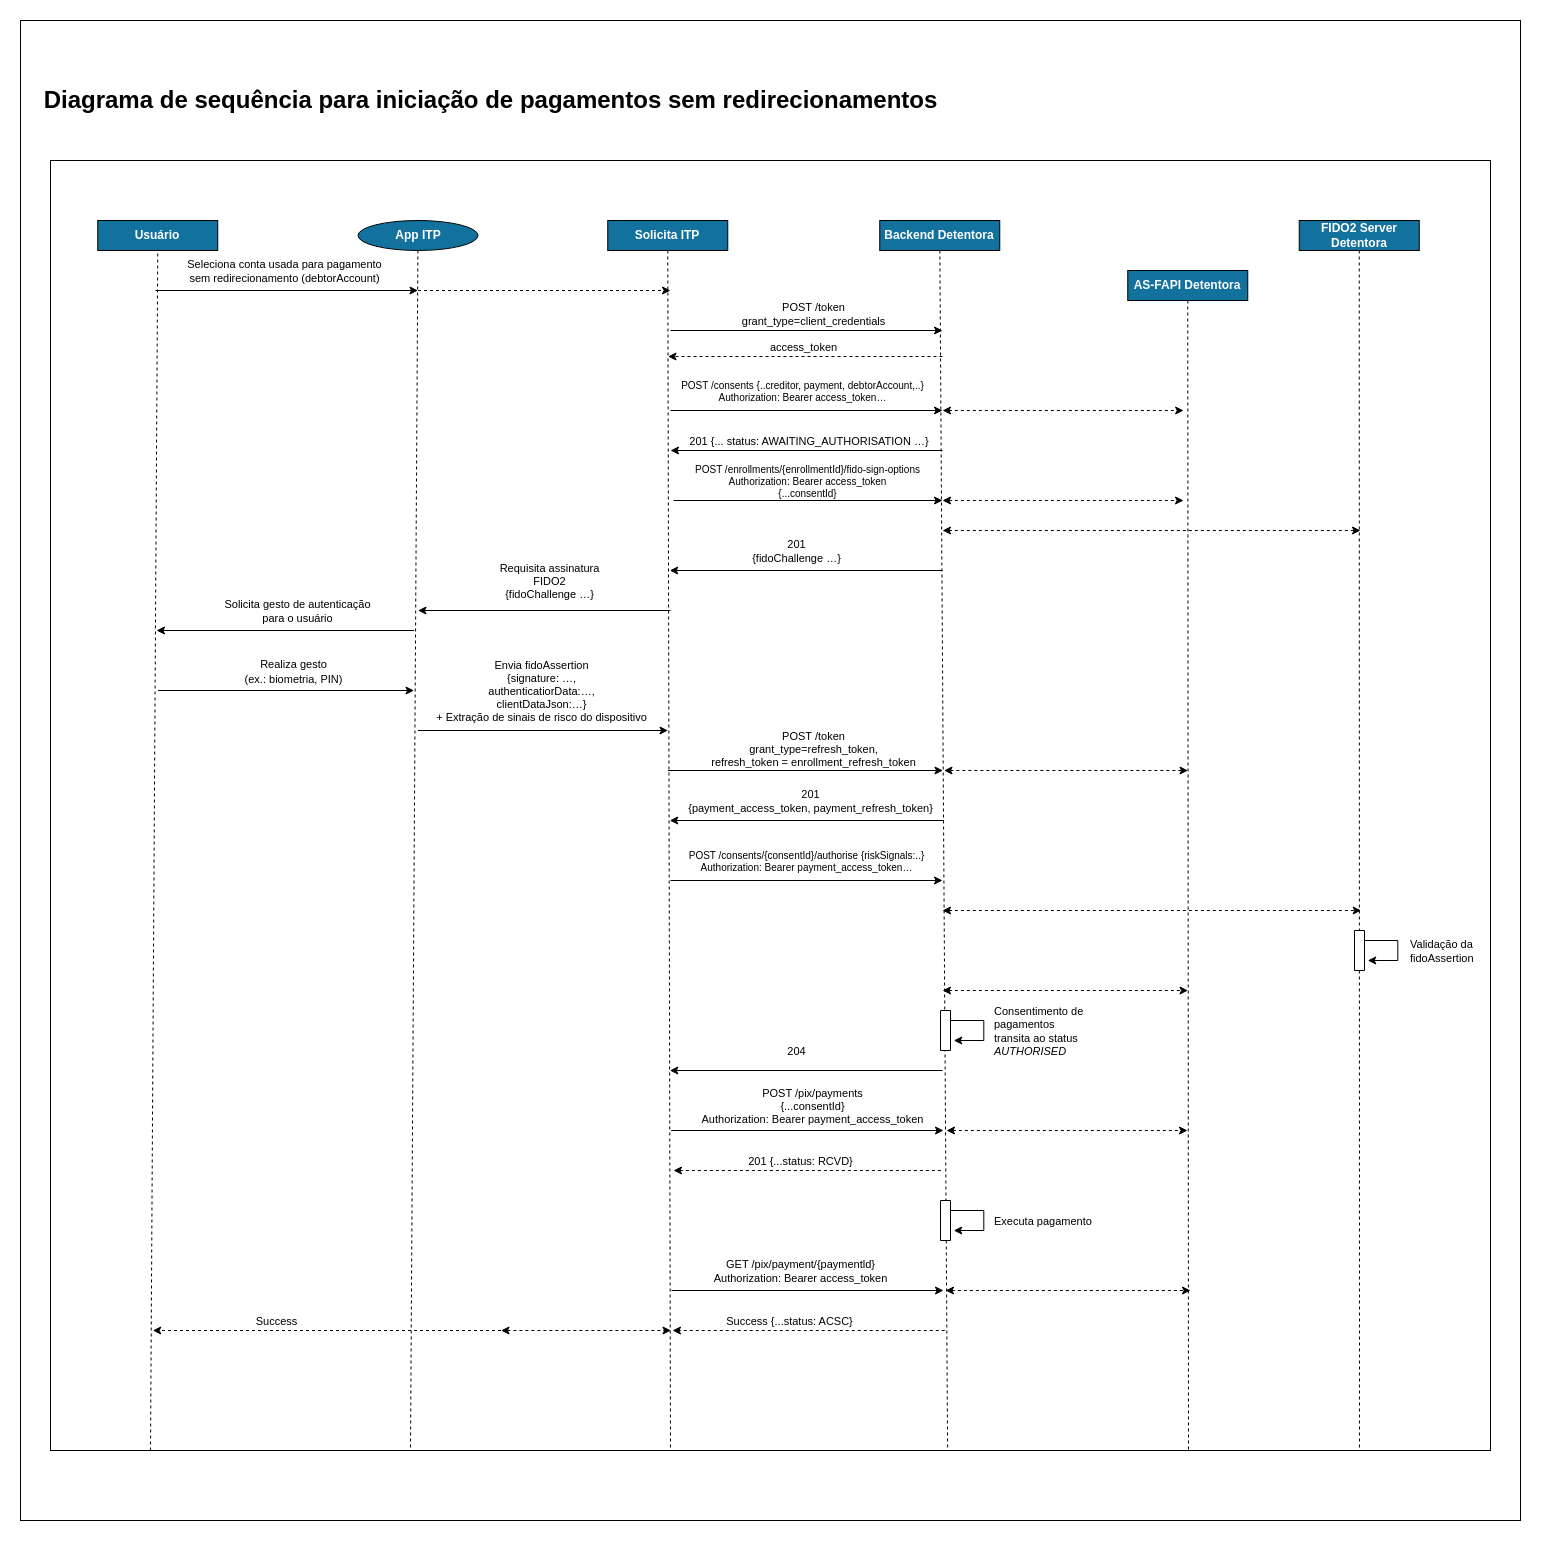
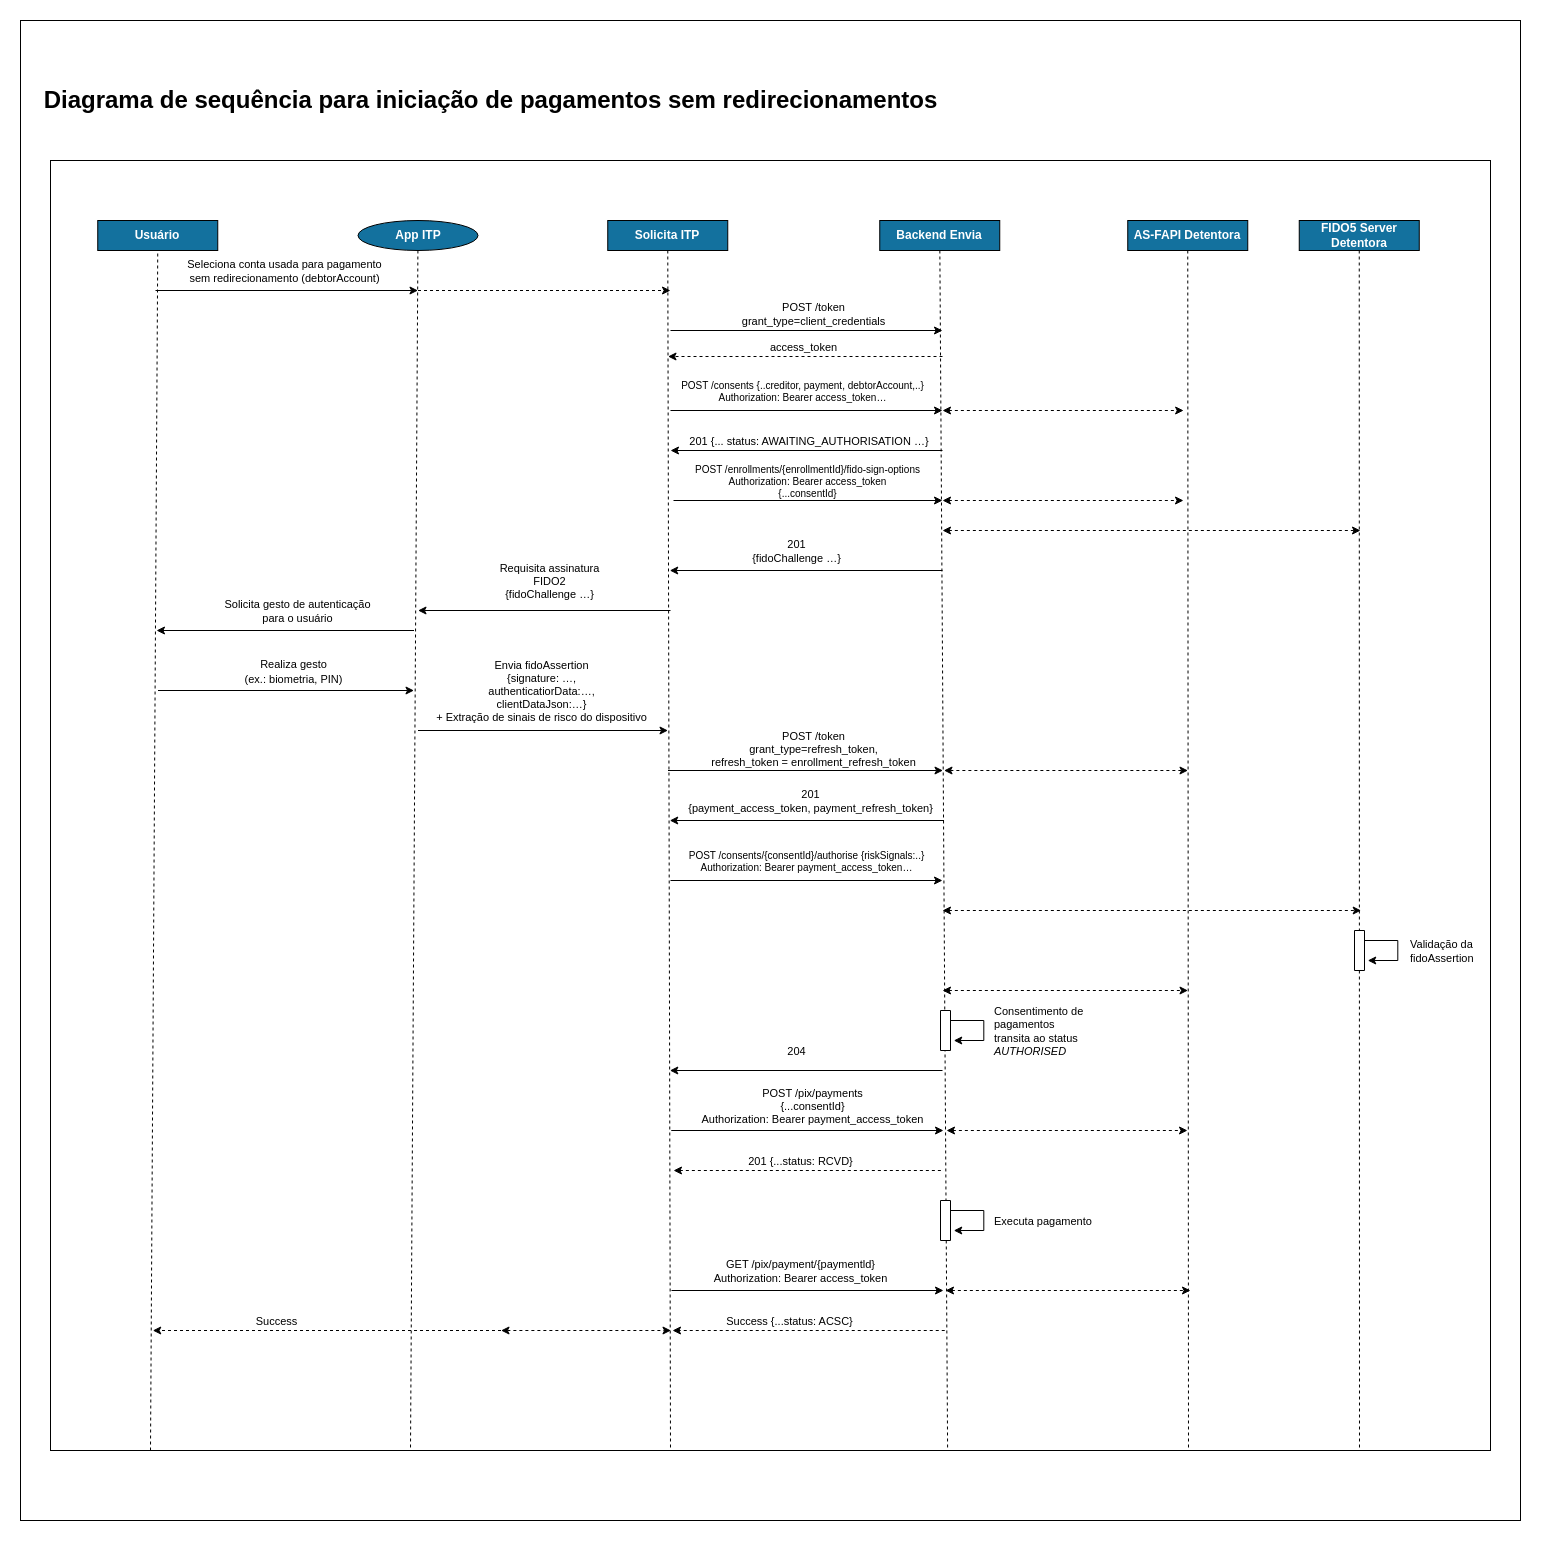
- <mxCell id="12" value="&lt;font color=&quot;#ffffff&quot;&gt;Backend Detentora&lt;/font&gt;" style="rounded=0;whiteSpace=wrap;html=1;fillColor=#13719e;fontStyle=1" vertex="1" parent="3"><mxGeometry x="829.25" y="140" width="120" height="30" as="geometry" /></mxCell>
+ <mxCell id="12" value="&lt;font color=&quot;#ffffff&quot;&gt;Backend Envia&lt;/font&gt;" style="rounded=0;whiteSpace=wrap;html=1;fillColor=#13719e;fontStyle=1" vertex="1" parent="3"><mxGeometry x="829.25" y="140" width="120" height="30" as="geometry" /></mxCell>
- <mxCell id="16" value="&lt;div&gt;&lt;font color=&quot;#ffffff&quot;&gt;FIDO2 Server&lt;/font&gt;&lt;/div&gt;&lt;div&gt;&lt;font color=&quot;#ffffff&quot;&gt;Detentora&lt;/font&gt;&lt;/div&gt;" style="rounded=0;whiteSpace=wrap;html=1;fillColor=#13719e;fontStyle=1" vertex="1" parent="3"><mxGeometry x="1248.75" y="140" width="120" height="30" as="geometry" /></mxCell>
+ <mxCell id="16" value="&lt;div&gt;&lt;font color=&quot;#ffffff&quot;&gt;FIDO5 Server&lt;/font&gt;&lt;/div&gt;&lt;div&gt;&lt;font color=&quot;#ffffff&quot;&gt;Detentora&lt;/font&gt;&lt;/div&gt;" style="rounded=0;whiteSpace=wrap;html=1;fillColor=#13719e;fontStyle=1" vertex="1" parent="3"><mxGeometry x="1248.75" y="140" width="120" height="30" as="geometry" /></mxCell>
- <mxCell id="14" value="&lt;font color=&quot;#ffffff&quot;&gt;AS-FAPI Detentora&lt;/font&gt;" style="rounded=0;whiteSpace=wrap;html=1;fillColor=#13719e;fontStyle=1" vertex="1" parent="3"><mxGeometry x="1077.25" y="190" width="120" height="30" as="geometry" /></mxCell>
+ <mxCell id="14" value="&lt;font color=&quot;#ffffff&quot;&gt;AS-FAPI Detentora&lt;/font&gt;" style="rounded=0;whiteSpace=wrap;html=1;fillColor=#13719e;fontStyle=1" vertex="1" parent="3"><mxGeometry x="1077.25" y="140" width="120" height="30" as="geometry" /></mxCell>
